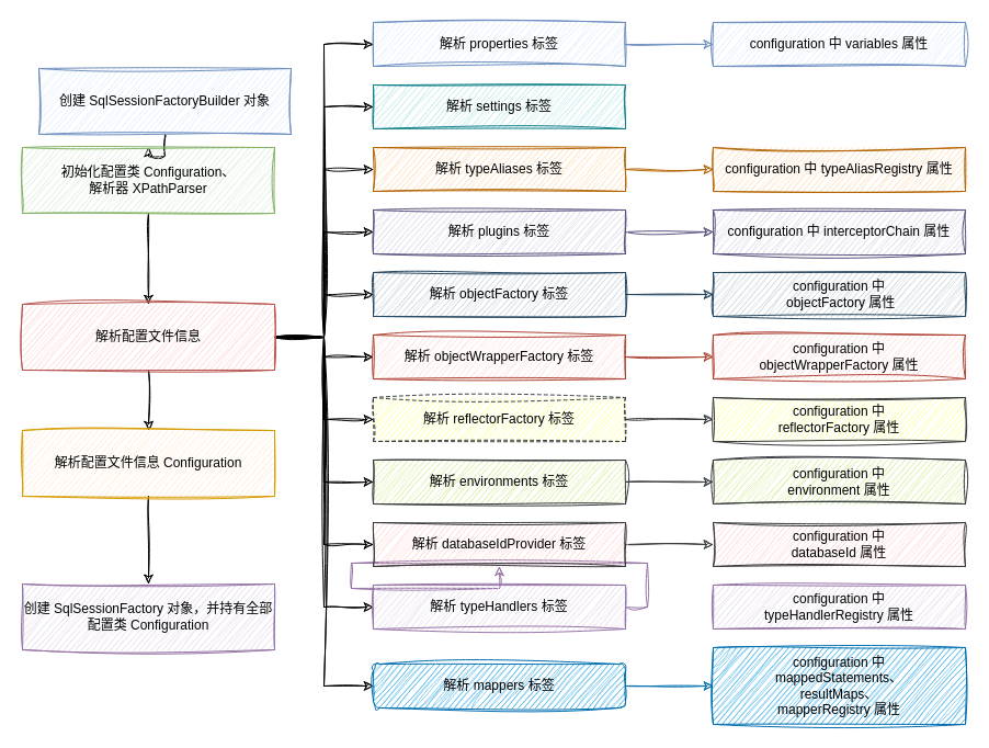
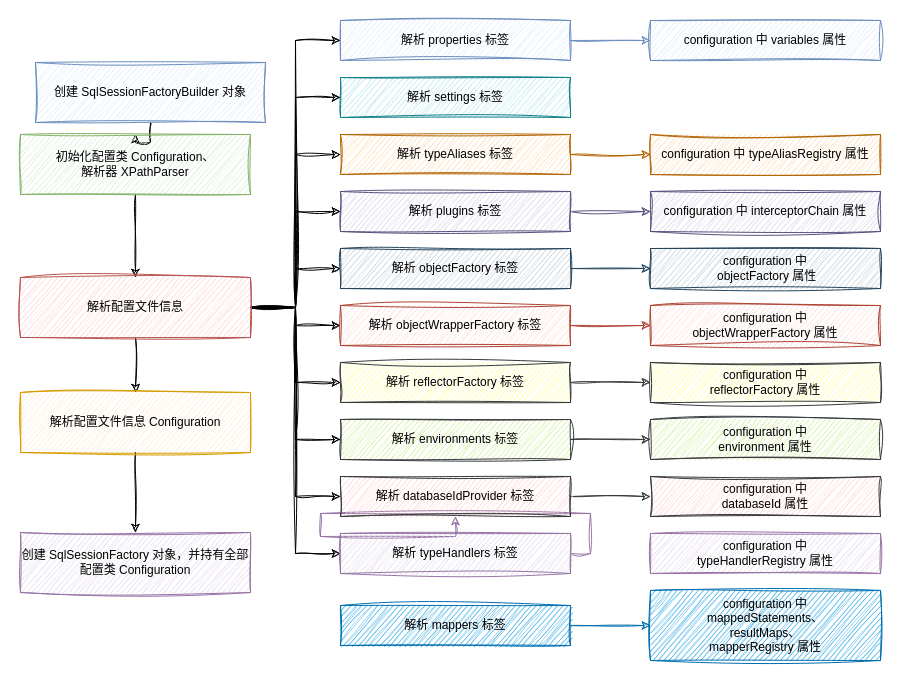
- <mxCell id="36" value="解析 reflectorFactory 标签" style="rounded=0;whiteSpace=wrap;html=1;sketch=1;curveFitting=1;jiggle=2;fillColor=#ffff88;strokeColor=#36393d;dashed=1;" vertex="1" parent="1"><mxGeometry x="340" y="362" width="230" height="40" as="geometry" /></mxCell>
+ <mxCell id="36" value="解析 reflectorFactory 标签" style="rounded=0;whiteSpace=wrap;html=1;sketch=1;curveFitting=1;jiggle=2;fillColor=#ffff88;strokeColor=#36393d;" vertex="1" parent="1"><mxGeometry x="340" y="362" width="230" height="40" as="geometry" /></mxCell>
- <mxCell id="17" style="edgeStyle=orthogonalEdgeStyle;rounded=0;orthogonalLoop=1;jettySize=auto;html=1;exitX=1;exitY=0.5;exitDx=0;exitDy=0;entryX=0;entryY=0.5;entryDx=0;entryDy=0;sketch=1;curveFitting=1;jiggle=2;" edge="1" parent="1" source="18" target="43"><mxGeometry relative="1" as="geometry" /></mxCell>
- <mxCell id="43" value="解析 mappers 标签" style="whiteSpace=wrap;html=1;sketch=1;curveFitting=1;jiggle=2;fillColor=#1ba1e2;fontColor=#000000;strokeColor=#006EAF;rounded=1;" vertex="1" parent="1"><mxGeometry x="340" y="605" width="230" height="40" as="geometry" /></mxCell>
+ <mxCell id="43" value="解析 mappers 标签" style="rounded=0;whiteSpace=wrap;html=1;sketch=1;curveFitting=1;jiggle=2;fillColor=#1ba1e2;fontColor=#000000;strokeColor=#006EAF;" vertex="1" parent="1"><mxGeometry x="340" y="605" width="230" height="40" as="geometry" /></mxCell>
